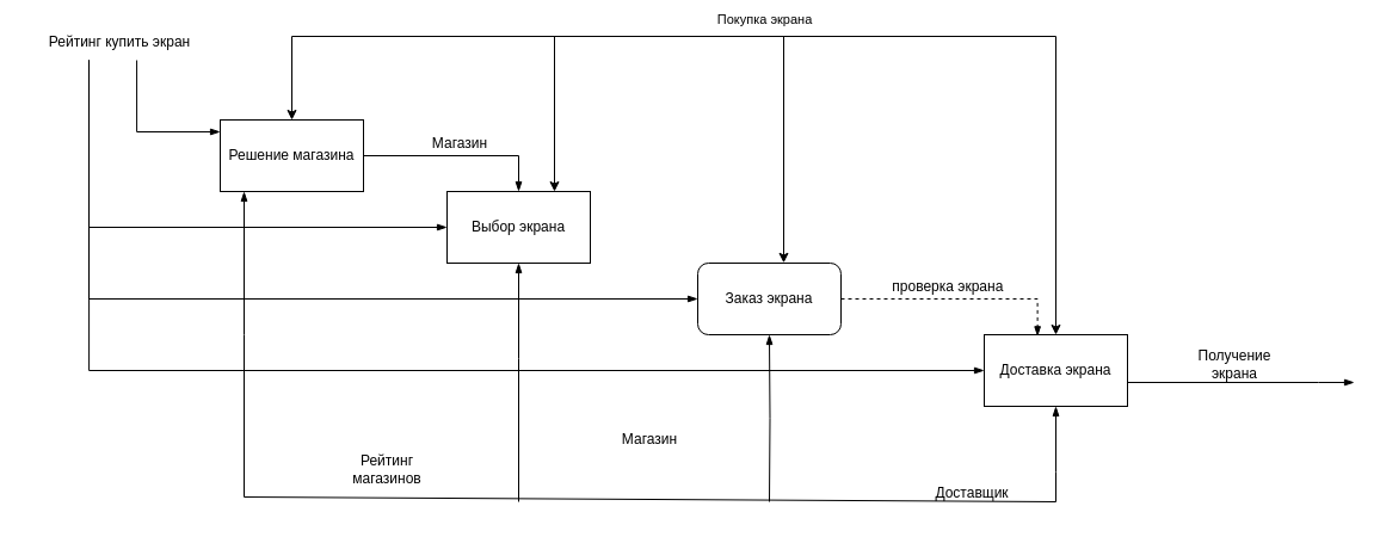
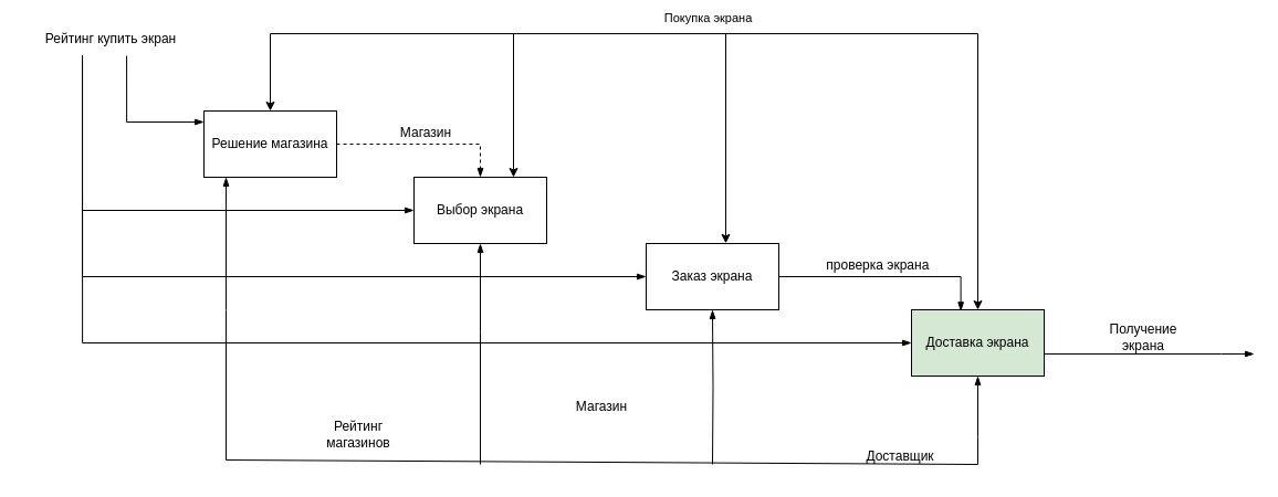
- <mxCell id="2" style="edgeStyle=orthogonalEdgeStyle;rounded=0;orthogonalLoop=1;jettySize=auto;html=1;fontSize=12;endArrow=blockThin;endFill=1;" parent="1" source="3" target="4" edge="1"><mxGeometry relative="1" as="geometry"><Array as="points"><mxPoint x="434" y="130" /></Array></mxGeometry></mxCell>
+ <mxCell id="2" style="edgeStyle=orthogonalEdgeStyle;rounded=0;orthogonalLoop=1;jettySize=auto;html=1;fontSize=12;endArrow=blockThin;endFill=1;dashed=1;" parent="1" source="3" target="4" edge="1"><mxGeometry relative="1" as="geometry"><Array as="points"><mxPoint x="434" y="130" /></Array></mxGeometry></mxCell>
- <mxCell id="6" value="&lt;font style=&quot;vertical-align: inherit;&quot;&gt;&lt;font style=&quot;vertical-align: inherit;&quot;&gt;&lt;font style=&quot;vertical-align: inherit;&quot;&gt;&lt;font style=&quot;vertical-align: inherit;&quot;&gt;Заказ экрана&lt;/font&gt;&lt;/font&gt;&lt;/font&gt;&lt;/font&gt;" style="whiteSpace=wrap;html=1;fontSize=12;rounded=1;" parent="1" vertex="1"><mxGeometry x="584" y="220" width="120" height="60" as="geometry" /></mxCell>
+ <mxCell id="6" value="&lt;font style=&quot;vertical-align: inherit;&quot;&gt;&lt;font style=&quot;vertical-align: inherit;&quot;&gt;&lt;font style=&quot;vertical-align: inherit;&quot;&gt;&lt;font style=&quot;vertical-align: inherit;&quot;&gt;Заказ экрана&lt;/font&gt;&lt;/font&gt;&lt;/font&gt;&lt;/font&gt;" style="rounded=0;whiteSpace=wrap;html=1;fontSize=12;" parent="1" vertex="1"><mxGeometry x="584" y="220" width="120" height="60" as="geometry" /></mxCell>
- <mxCell id="5" value="проверка экрана&amp;nbsp;" style="edgeStyle=orthogonalEdgeStyle;rounded=0;orthogonalLoop=1;jettySize=auto;html=1;entryX=0.372;entryY=0.022;entryDx=0;entryDy=0;entryPerimeter=0;fontSize=12;endArrow=blockThin;endFill=1;dashed=1;" parent="1" source="6" target="8" edge="1"><mxGeometry x="-0.074" y="10" relative="1" as="geometry"><Array as="points"><mxPoint x="869" y="250" /></Array><mxPoint as="offset" /></mxGeometry></mxCell>
+ <mxCell id="5" value="проверка экрана&amp;nbsp;" style="edgeStyle=orthogonalEdgeStyle;rounded=0;orthogonalLoop=1;jettySize=auto;html=1;entryX=0.372;entryY=0.022;entryDx=0;entryDy=0;entryPerimeter=0;fontSize=12;endArrow=blockThin;endFill=1;" parent="1" source="6" target="8" edge="1"><mxGeometry x="-0.074" y="10" relative="1" as="geometry"><Array as="points"><mxPoint x="869" y="250" /></Array><mxPoint as="offset" /></mxGeometry></mxCell>
- <mxCell id="8" value="&lt;font style=&quot;vertical-align: inherit;&quot;&gt;&lt;font style=&quot;vertical-align: inherit;&quot;&gt;&lt;font style=&quot;vertical-align: inherit;&quot;&gt;&lt;font style=&quot;vertical-align: inherit;&quot;&gt;&lt;font style=&quot;vertical-align: inherit;&quot;&gt;&lt;font style=&quot;vertical-align: inherit;&quot;&gt;Доставка экрана&lt;/font&gt;&lt;/font&gt;&lt;/font&gt;&lt;/font&gt;&lt;/font&gt;&lt;/font&gt;" style="rounded=0;whiteSpace=wrap;html=1;fontSize=12;" parent="1" vertex="1"><mxGeometry x="824" y="280" width="120" height="60" as="geometry" /></mxCell>
+ <mxCell id="8" value="&lt;font style=&quot;vertical-align: inherit;&quot;&gt;&lt;font style=&quot;vertical-align: inherit;&quot;&gt;&lt;font style=&quot;vertical-align: inherit;&quot;&gt;&lt;font style=&quot;vertical-align: inherit;&quot;&gt;&lt;font style=&quot;vertical-align: inherit;&quot;&gt;&lt;font style=&quot;vertical-align: inherit;&quot;&gt;Доставка экрана&lt;/font&gt;&lt;/font&gt;&lt;/font&gt;&lt;/font&gt;&lt;/font&gt;&lt;/font&gt;" style="rounded=0;whiteSpace=wrap;html=1;fontSize=12;fillColor=#d5e8d4;" parent="1" vertex="1"><mxGeometry x="824" y="280" width="120" height="60" as="geometry" /></mxCell>
